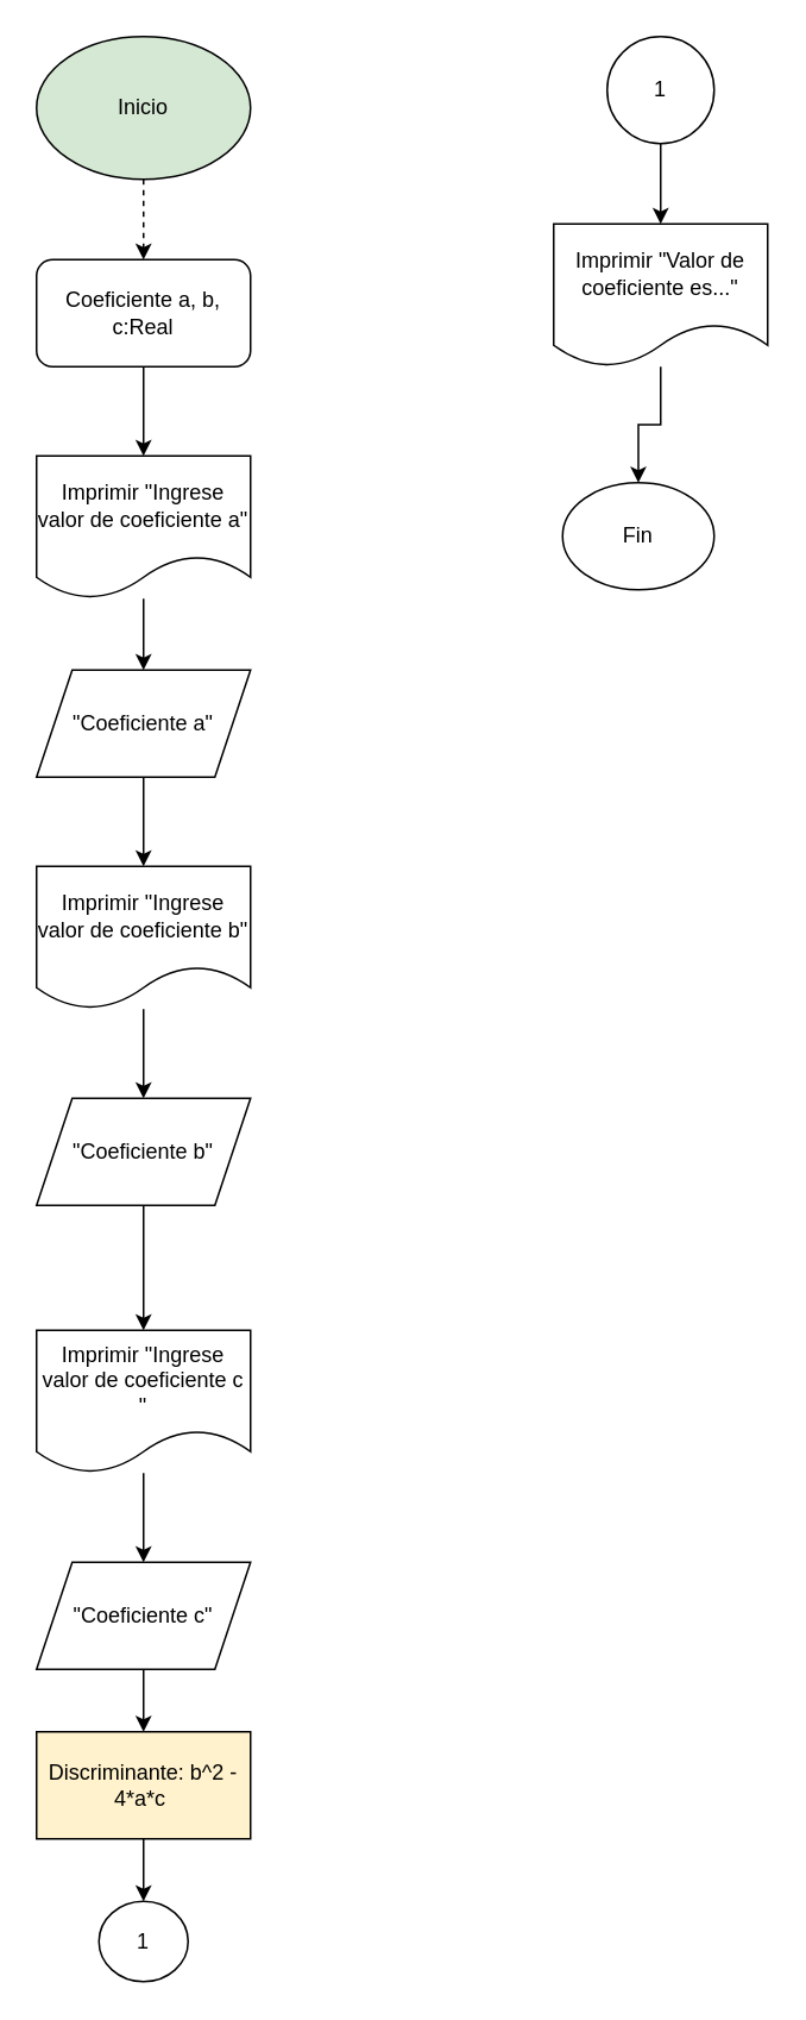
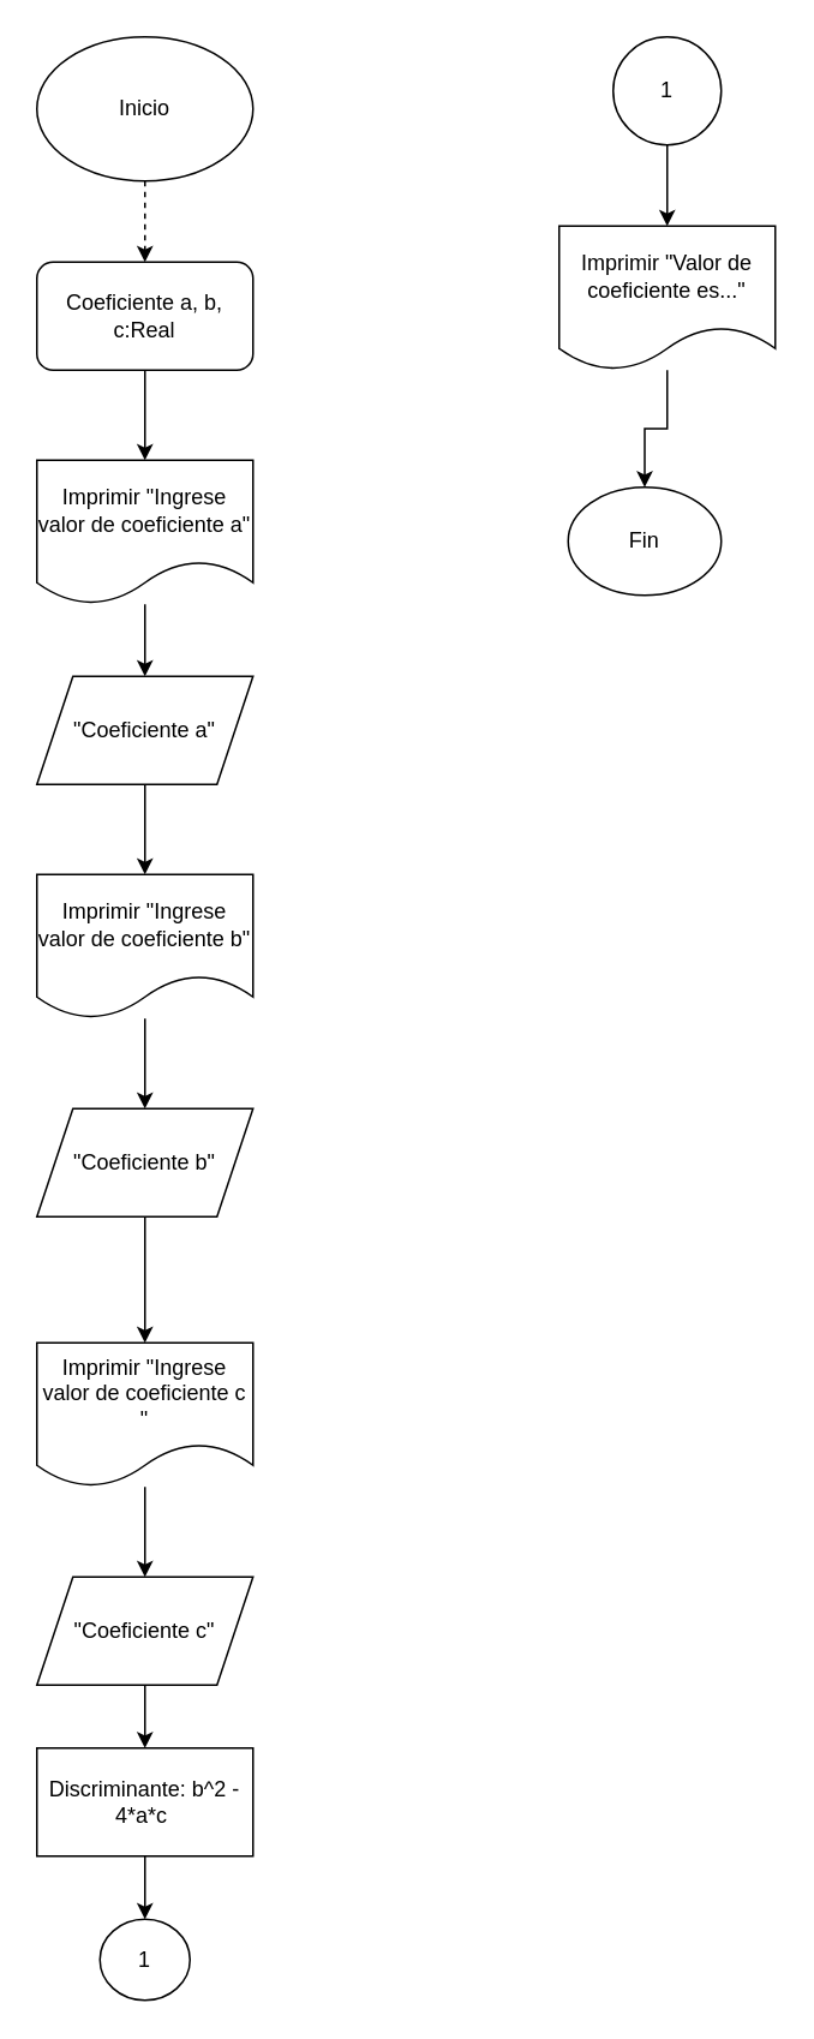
- <mxCell id="20" value="Inicio" style="ellipse;whiteSpace=wrap;html=1;fillColor=#d5e8d4;" vertex="1" parent="1"><mxGeometry x="20" y="20" width="120" height="80" as="geometry" /></mxCell>
+ <mxCell id="20" value="Inicio" style="ellipse;whiteSpace=wrap;html=1;" vertex="1" parent="1"><mxGeometry x="20" y="20" width="120" height="80" as="geometry" /></mxCell>
- <mxCell id="18" value="Discriminante: b^2 - 4*a*c&amp;nbsp;" style="whiteSpace=wrap;html=1;fillColor=#fff2cc;" vertex="1" parent="1"><mxGeometry x="20" y="970" width="120" height="60" as="geometry" /></mxCell>
+ <mxCell id="18" value="Discriminante: b^2 - 4*a*c&amp;nbsp;" style="whiteSpace=wrap;html=1;" vertex="1" parent="1"><mxGeometry x="20" y="970" width="120" height="60" as="geometry" /></mxCell>
